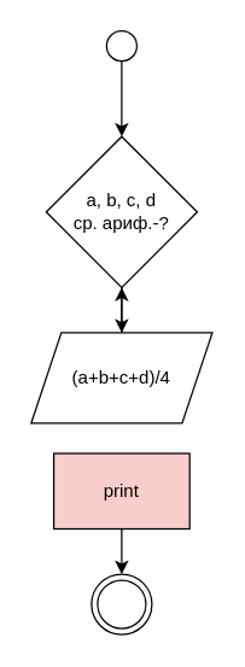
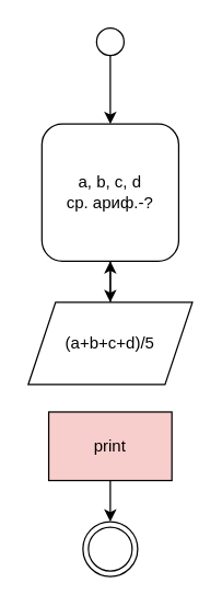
- <mxCell id="5" value="a, b, c, d&lt;br&gt;ср. ариф.-?" style="rhombus;whiteSpace=wrap;html=1;" parent="1" vertex="1"><mxGeometry x="30" y="90" width="100" height="100" as="geometry" /></mxCell>
+ <mxCell id="5" value="a, b, c, d&lt;br&gt;ср. ариф.-?" style="whiteSpace=wrap;html=1;rounded=1;" parent="1" vertex="1"><mxGeometry x="30" y="90" width="100" height="100" as="geometry" /></mxCell>
- <mxCell id="7" value="(a+b+c+d)/4" style="shape=parallelogram;perimeter=parallelogramPerimeter;whiteSpace=wrap;html=1;fixedSize=1;" parent="1" vertex="1"><mxGeometry x="20" y="220" width="120" height="60" as="geometry" /></mxCell>
+ <mxCell id="7" value="(a+b+c+d)/5" style="shape=parallelogram;perimeter=parallelogramPerimeter;whiteSpace=wrap;html=1;fixedSize=1;" parent="1" vertex="1"><mxGeometry x="20" y="220" width="120" height="60" as="geometry" /></mxCell>
